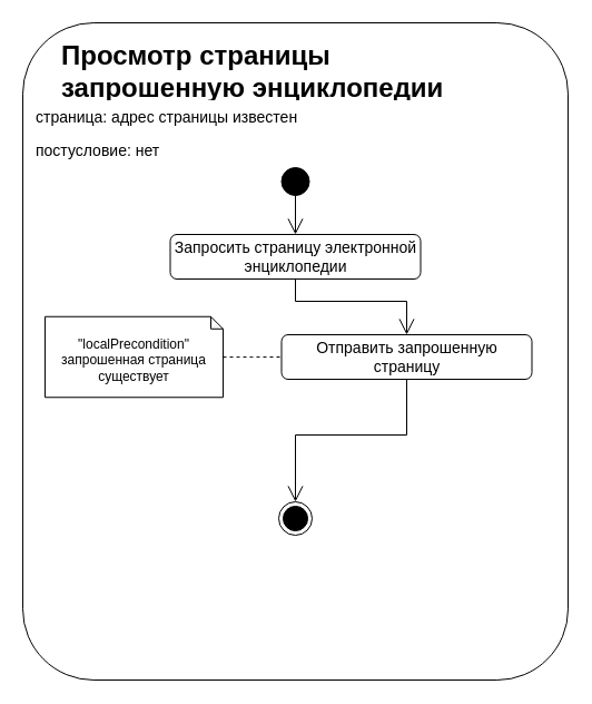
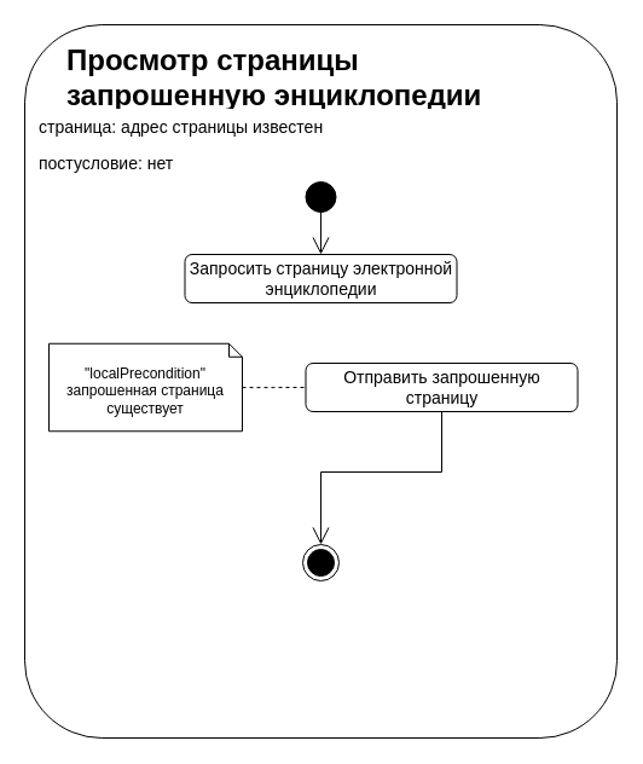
- <mxCell id="8" style="edgeStyle=orthogonalEdgeStyle;rounded=0;orthogonalLoop=1;jettySize=auto;html=1;endArrow=open;endFill=0;endSize=12;" edge="1" parent="1" source="9" target="11"><mxGeometry relative="1" as="geometry" /></mxCell>
